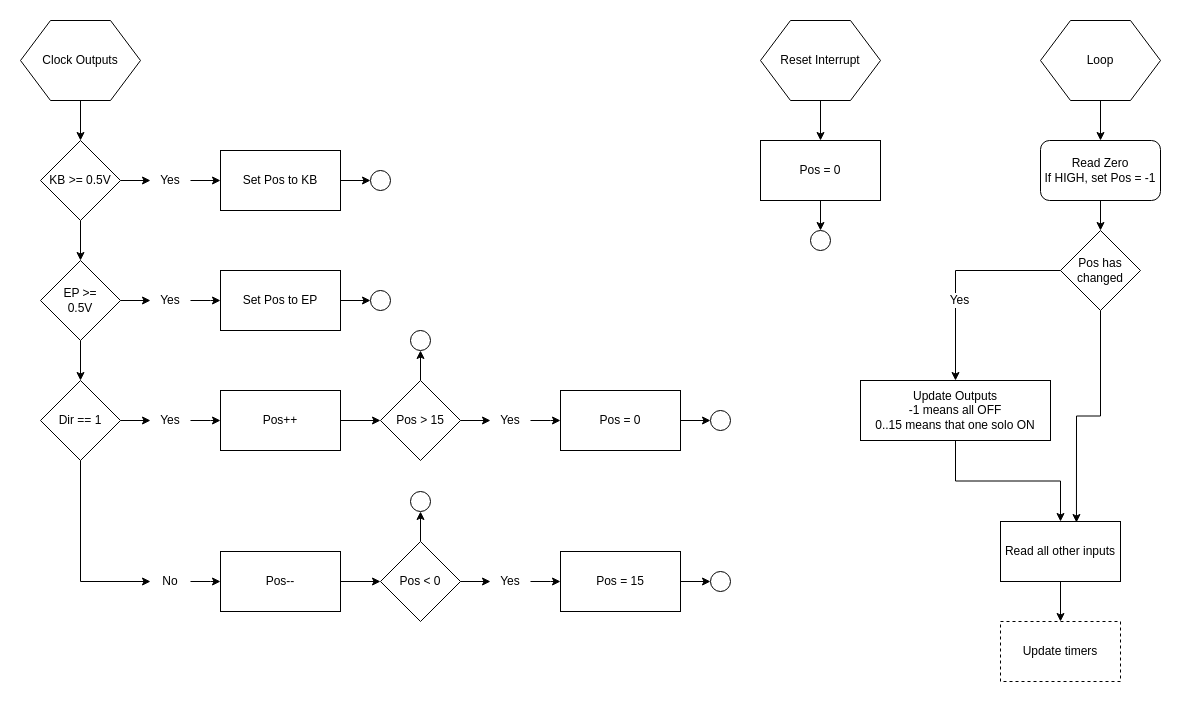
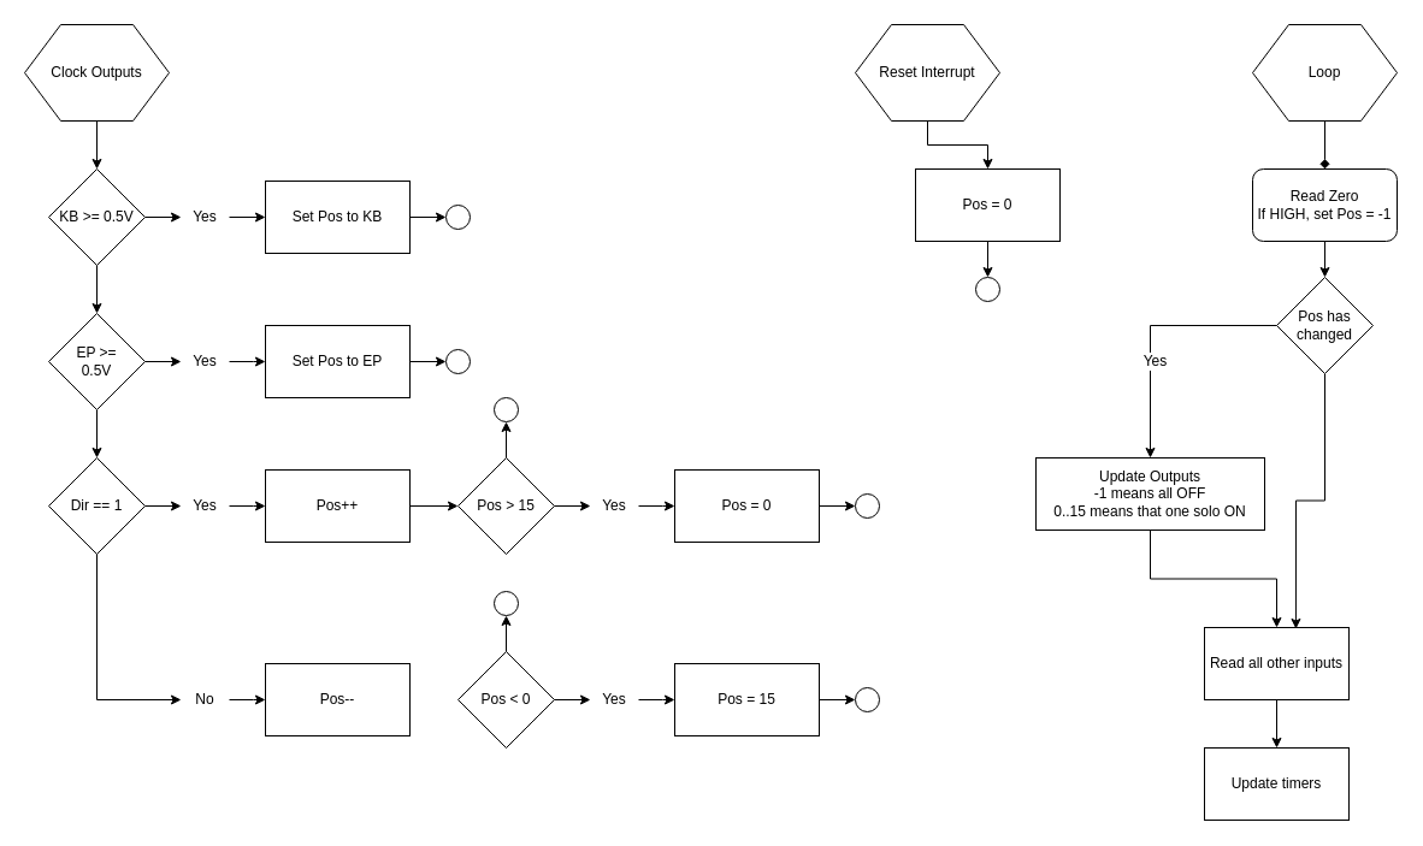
- <mxCell id="56" value="Reset Interrupt" style="shape=hexagon;perimeter=hexagonPerimeter2;whiteSpace=wrap;html=1;" vertex="1" parent="1"><mxGeometry x="760" y="20" width="120" height="80" as="geometry" /></mxCell>
+ <mxCell id="56" value="Reset Interrupt" style="shape=hexagon;perimeter=hexagonPerimeter2;whiteSpace=wrap;html=1;" vertex="1" parent="1"><mxGeometry x="710" y="20" width="120" height="80" as="geometry" /></mxCell>
- <mxCell id="51" value="" style="edgeStyle=orthogonalEdgeStyle;rounded=0;orthogonalLoop=1;jettySize=auto;html=1;" edge="1" parent="1" source="52" target="3"><mxGeometry relative="1" as="geometry" /></mxCell>
+ <mxCell id="51" value="" style="edgeStyle=orthogonalEdgeStyle;rounded=0;orthogonalLoop=1;jettySize=auto;html=1;endArrow=diamond;" edge="1" parent="1" source="52" target="3"><mxGeometry relative="1" as="geometry" /></mxCell>
- <mxCell id="35" value="" style="edgeStyle=orthogonalEdgeStyle;rounded=0;orthogonalLoop=1;jettySize=auto;html=1;" edge="1" source="36" target="41" parent="1"><mxGeometry relative="1" as="geometry" /></mxCell>
- <mxCell id="66" value="Update timers" style="rounded=0;whiteSpace=wrap;html=1;dashed=1;" vertex="1" parent="1"><mxGeometry x="1000" y="621" width="120" height="60" as="geometry" /></mxCell>
+ <mxCell id="66" value="Update timers" style="rounded=0;whiteSpace=wrap;html=1;" vertex="1" parent="1"><mxGeometry x="1000" y="621" width="120" height="60" as="geometry" /></mxCell>
